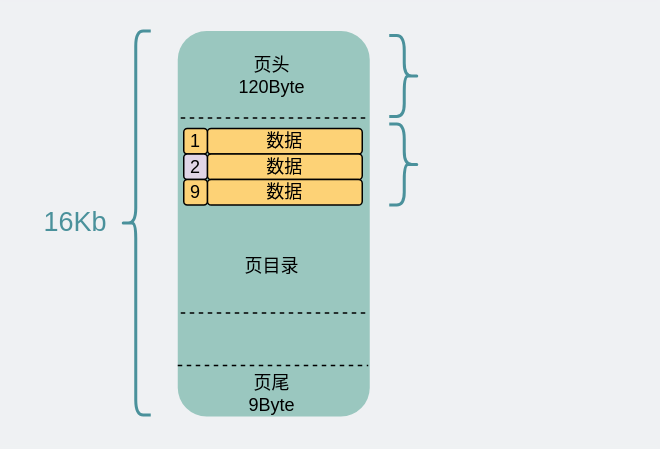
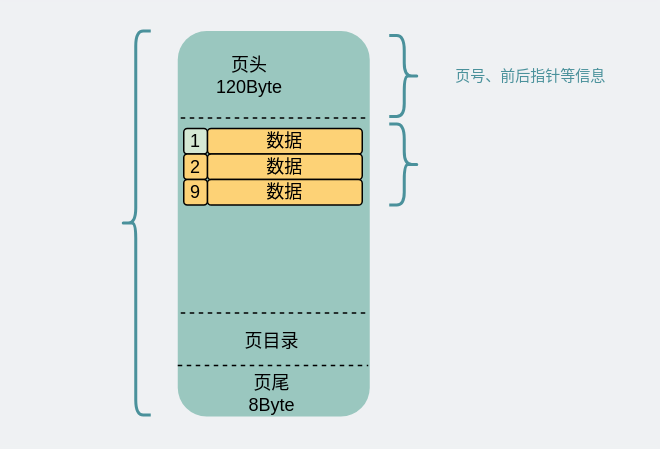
- <mxCell id="10" value="页头120Byte" style="text;html=1;strokeColor=none;fillColor=none;align=center;verticalAlign=middle;whiteSpace=wrap;rounded=0;" vertex="1" parent="1"><mxGeometry x="151" y="35" width="60" height="30" as="geometry" /></mxCell>
+ <mxCell id="10" value="页头120Byte" style="text;html=1;strokeColor=none;fillColor=none;align=center;verticalAlign=middle;whiteSpace=wrap;rounded=0;" vertex="1" parent="1"><mxGeometry x="136" y="35" width="60" height="30" as="geometry" /></mxCell>
+ <mxCell id="17" value="&lt;font style=&quot;font-size: 10px&quot;&gt;页号、前后指针等信息&lt;/font&gt;" style="text;html=1;strokeColor=none;fillColor=none;align=center;verticalAlign=middle;whiteSpace=wrap;rounded=0;fontSize=11;fontColor=#4A919B;" vertex="1" parent="1"><mxGeometry x="289" y="31.25" width="129" height="37.5" as="geometry" /></mxCell>
- <mxCell id="4" value="&lt;font&gt;1&lt;/font&gt;" style="rounded=1;whiteSpace=wrap;html=1;fillColor=#FDD276;strokeColor=default;fontColor=#000000;" parent="1" vertex="1"><mxGeometry x="122" y="85" width="15.75" height="17" as="geometry" /></mxCell>
+ <mxCell id="4" value="&lt;font&gt;1&lt;/font&gt;" style="rounded=1;whiteSpace=wrap;html=1;fillColor=#d5e8d4;strokeColor=default;fontColor=#000000;" parent="1" vertex="1"><mxGeometry x="122" y="85" width="15.75" height="17" as="geometry" /></mxCell>
- <mxCell id="6" value="&lt;font&gt;2&lt;/font&gt;" style="rounded=1;whiteSpace=wrap;html=1;fillColor=#e1d5e7;strokeColor=default;fontColor=#000000;" parent="1" vertex="1"><mxGeometry x="122" y="102" width="15.75" height="17" as="geometry" /></mxCell>
+ <mxCell id="6" value="&lt;font&gt;2&lt;/font&gt;" style="rounded=1;whiteSpace=wrap;html=1;fillColor=#FDD276;strokeColor=default;fontColor=#000000;" parent="1" vertex="1"><mxGeometry x="122" y="102" width="15.75" height="17" as="geometry" /></mxCell>
- <mxCell id="19" value="&lt;font style=&quot;font-size: 18px&quot; color=&quot;#4a919b&quot;&gt;16Kb&lt;/font&gt;" style="text;html=1;strokeColor=none;fillColor=none;align=center;verticalAlign=middle;whiteSpace=wrap;rounded=0;fontSize=10;" vertex="1" parent="1"><mxGeometry x="20" y="133" width="60" height="30" as="geometry" /></mxCell>
- <mxCell id="13" value="页目录" style="text;html=1;strokeColor=none;fillColor=none;align=center;verticalAlign=middle;whiteSpace=wrap;rounded=0;" vertex="1" parent="1"><mxGeometry x="151" y="162" width="60" height="30" as="geometry" /></mxCell>
+ <mxCell id="13" value="页目录" style="text;html=1;strokeColor=none;fillColor=none;align=center;verticalAlign=middle;whiteSpace=wrap;rounded=0;" vertex="1" parent="1"><mxGeometry x="151" y="212" width="60" height="30" as="geometry" /></mxCell>
- <mxCell id="14" value="页尾 9Byte" style="text;html=1;strokeColor=none;fillColor=none;align=center;verticalAlign=middle;whiteSpace=wrap;rounded=0;" vertex="1" parent="1"><mxGeometry x="151" y="247" width="60" height="30" as="geometry" /></mxCell>
+ <mxCell id="14" value="页尾 8Byte" style="text;html=1;strokeColor=none;fillColor=none;align=center;verticalAlign=middle;whiteSpace=wrap;rounded=0;" vertex="1" parent="1"><mxGeometry x="151" y="247" width="60" height="30" as="geometry" /></mxCell>
